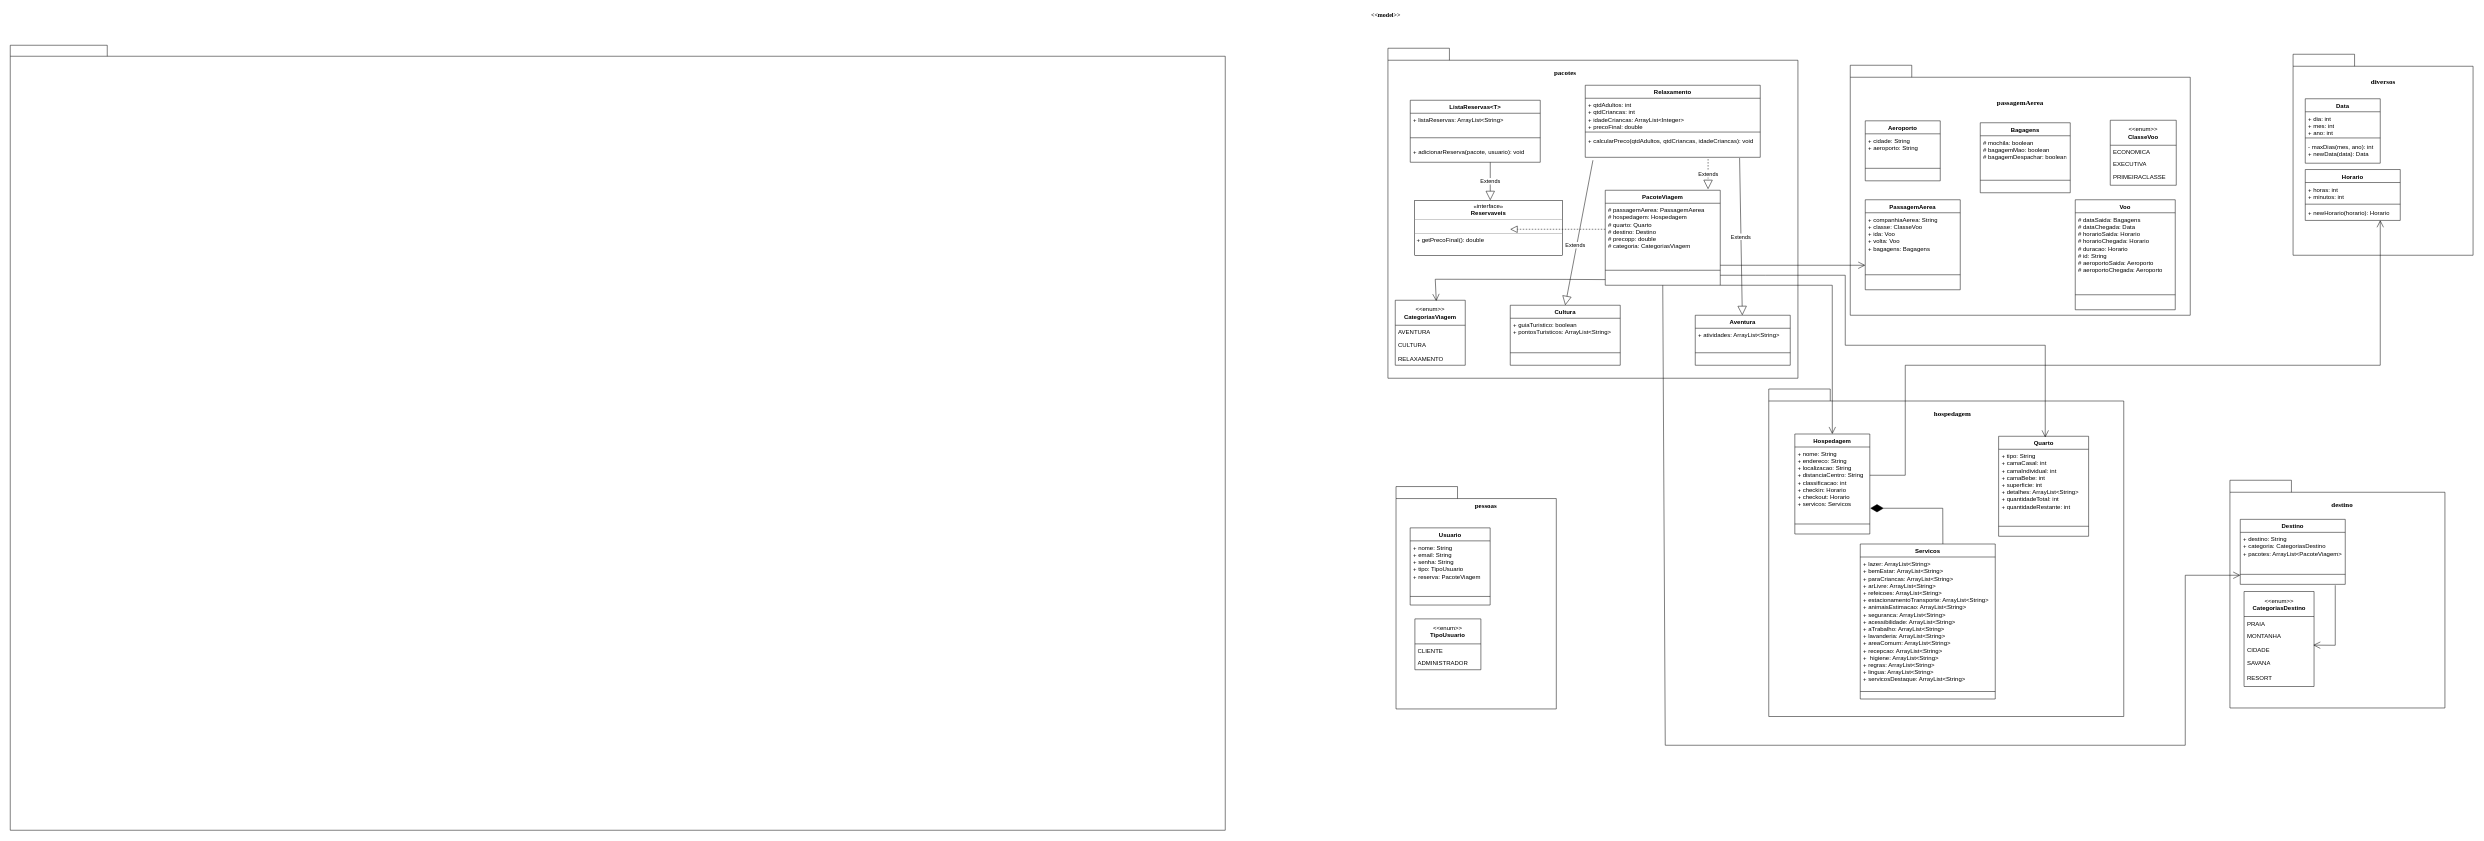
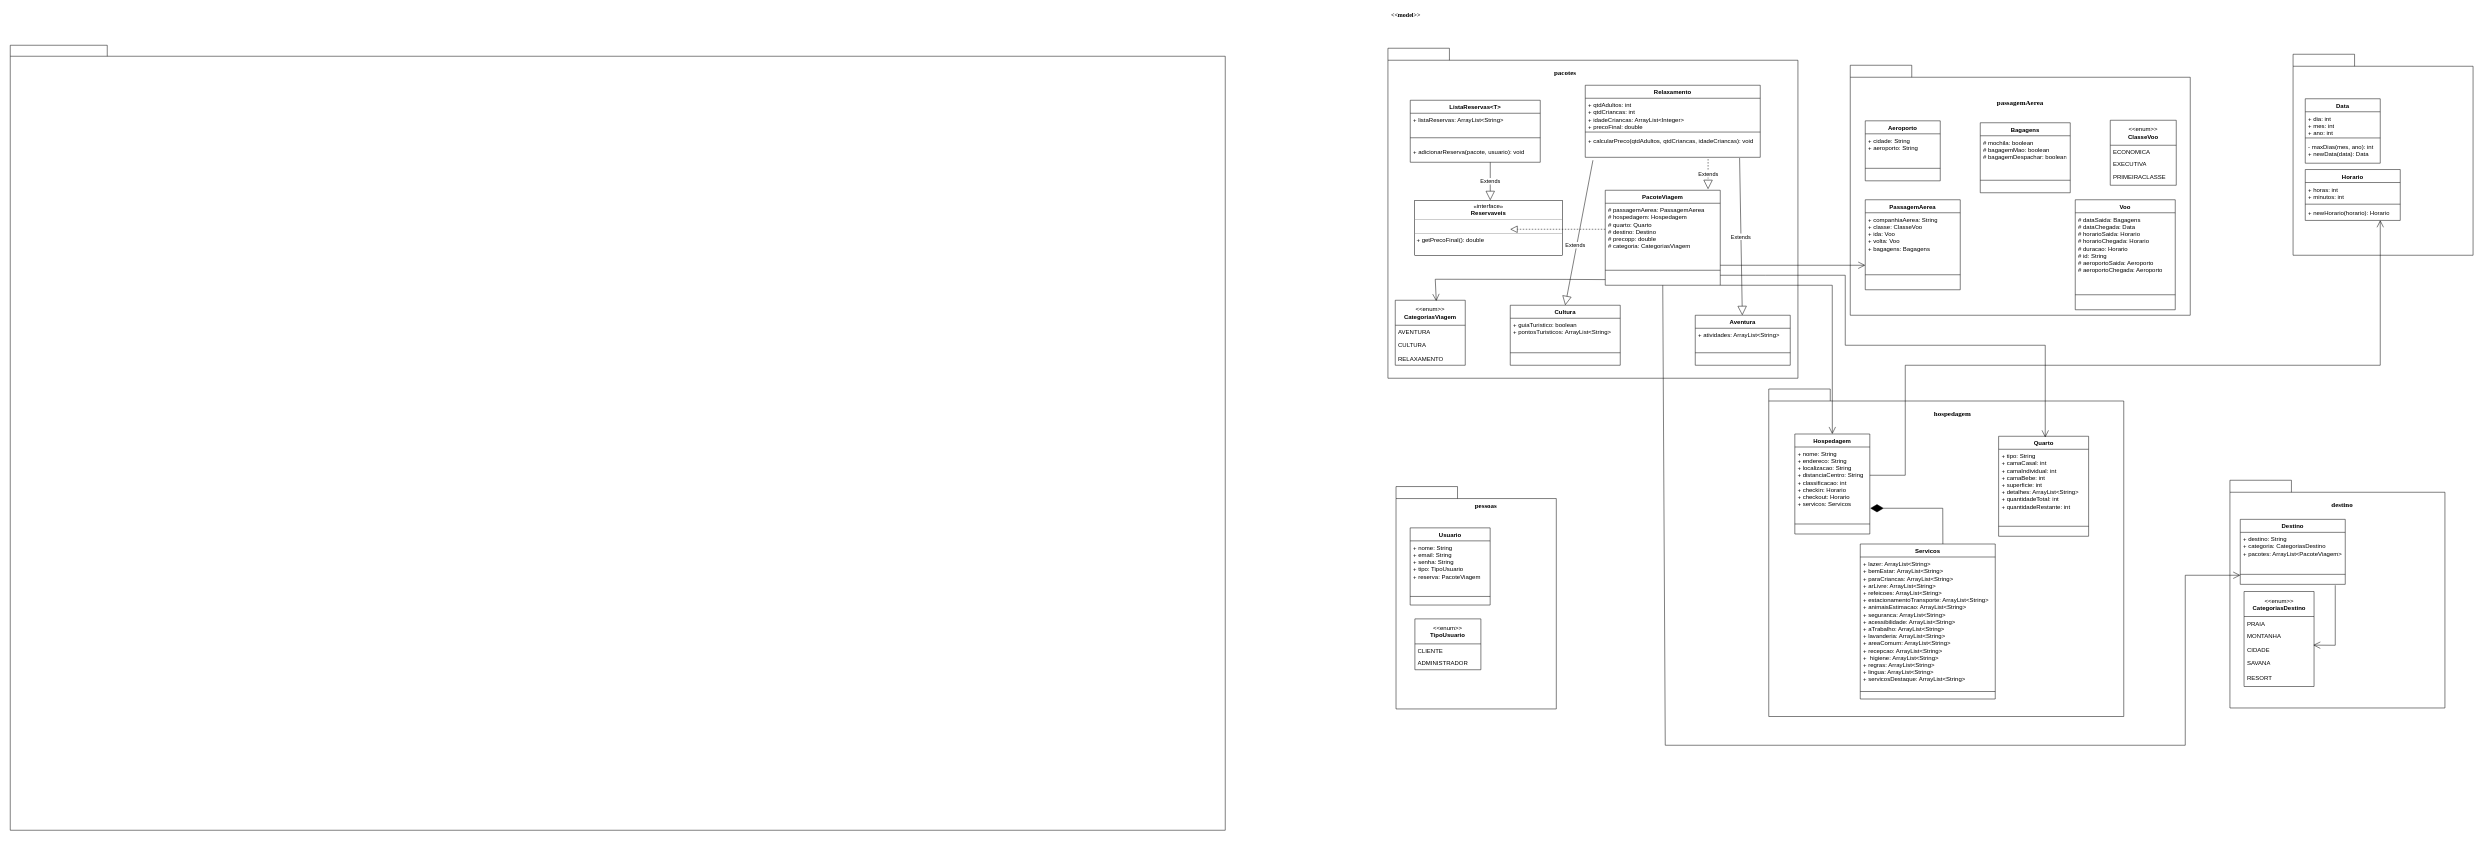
- <mxCell id="65" value="&lt;b&gt;&lt;font style=&quot;font-size: 12px;&quot;&gt;&amp;lt;&amp;lt;model&amp;gt;&amp;gt;&lt;/font&gt;&lt;/b&gt;" style="text;html=1;align=left;verticalAlign=top;spacingTop=-4;fontSize=10;fontFamily=Verdana" parent="1" vertex="1"><mxGeometry x="2740" y="20" width="130" height="20" as="geometry" /></mxCell>
+ <mxCell id="65" value="&lt;b&gt;&lt;font style=&quot;font-size: 12px;&quot;&gt;&amp;lt;&amp;lt;model&amp;gt;&amp;gt;&lt;/font&gt;&lt;/b&gt;" style="text;html=1;align=left;verticalAlign=top;spacingTop=-4;fontSize=10;fontFamily=Verdana" parent="1" vertex="1"><mxGeometry x="2780" y="20" width="130" height="20" as="geometry" /></mxCell>
- <mxCell id="56" value="&lt;font face=&quot;Verdana&quot; style=&quot;font-size: 14px;&quot;&gt;&lt;b&gt;diversos&lt;/b&gt;&lt;/font&gt;" style="text;html=1;strokeColor=none;fillColor=none;align=center;verticalAlign=middle;whiteSpace=wrap;rounded=0;" vertex="1" parent="54"><mxGeometry x="148.7" width="93.91" height="47.02" as="geometry" /></mxCell>
